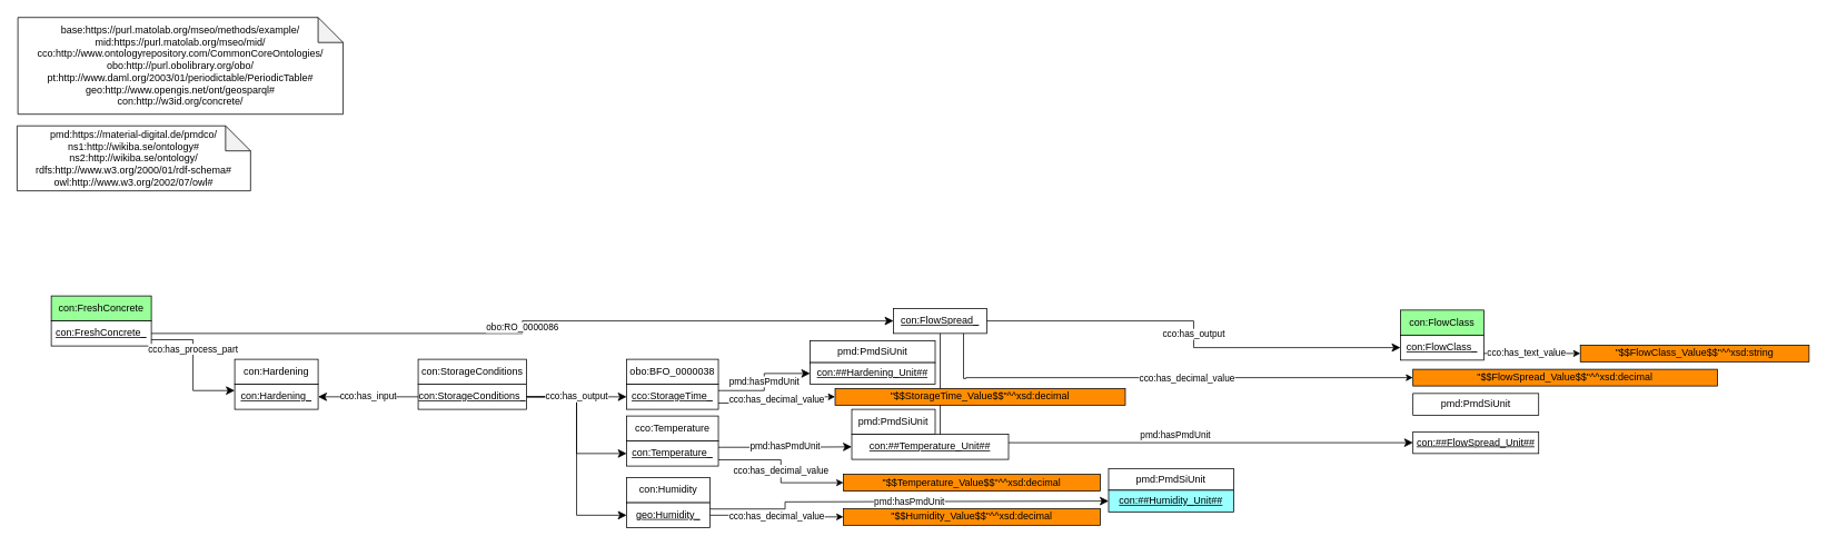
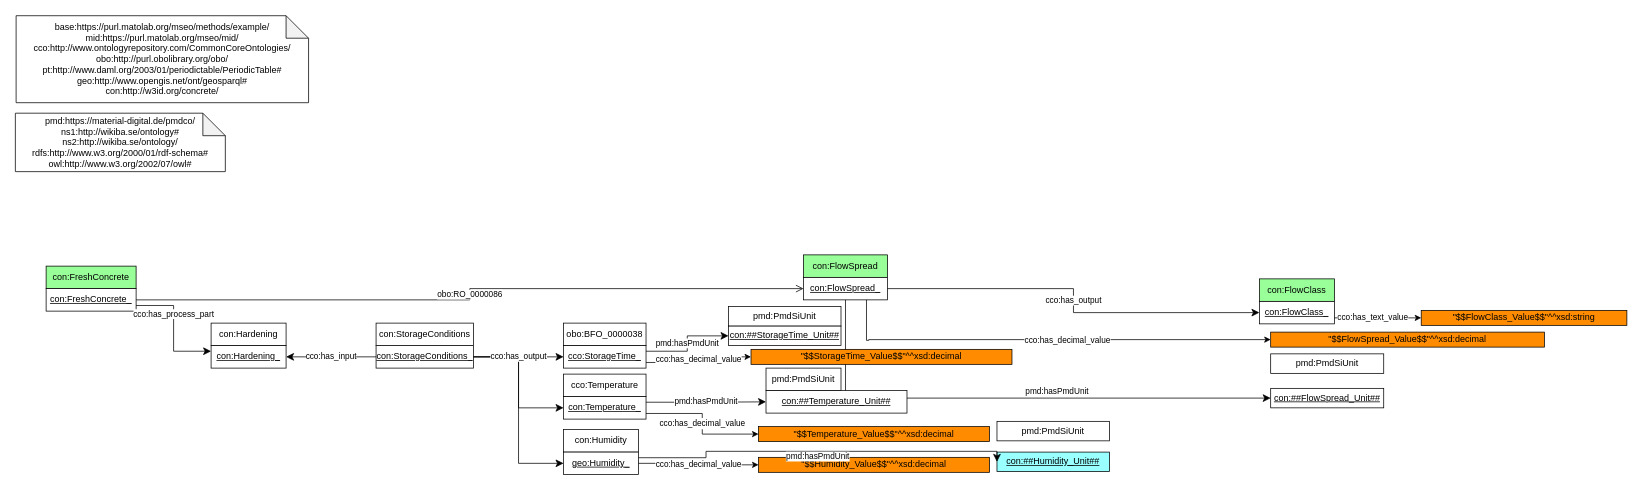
+ <mxCell id="4" value="&lt;font style=&quot;font-size: 12px&quot;&gt;con:FlowSpread&lt;/font&gt;" style="rounded=0;whiteSpace=wrap;html=1;snapToPoint=1;points=[[0.1,0],[0.2,0],[0.3,0],[0.4,0],[0.5,0],[0.6,0],[0.7,0],[0.8,0],[0.9,0],[0,0.1],[0,0.3],[0,0.5],[0,0.7],[0,0.9],[0.1,1],[0.2,1],[0.3,1],[0.4,1],[0.5,1],[0.6,1],[0.7,1],[0.8,1],[0.9,1],[1,0.1],[1,0.3],[1,0.5],[1,0.7],[1,0.9]];fontSize=11;fillColor=#99FF99;" parent="1" vertex="1"><mxGeometry x="1071" y="339" width="112" height="30" as="geometry" /></mxCell>
- <mxCell id="6" value="obo:RO_0000086" style="endArrow=classic;html=1;endSize=8;arcSize=0;entryX=0;entryY=0.5;entryDx=0;entryDy=0;edgeStyle=orthogonalEdgeStyle;exitX=1;exitY=0.5;exitDx=0;exitDy=0;fillColor=#FFFFFF;" parent="1" source="3" target="5" edge="1"><mxGeometry x="-1338" y="198" width="90" height="26" as="geometry"><mxPoint x="971" y="813" as="sourcePoint" /><mxPoint x="1071" y="395" as="targetPoint" /></mxGeometry></mxCell>
+ <mxCell id="6" value="obo:RO_0000086" style="endArrow=open;html=1;endSize=8;arcSize=0;entryX=0;entryY=0.5;entryDx=0;entryDy=0;edgeStyle=orthogonalEdgeStyle;exitX=1;exitY=0.5;exitDx=0;exitDy=0;fillColor=#FFFFFF;" parent="1" source="3" target="5" edge="1"><mxGeometry x="-1338" y="198" width="90" height="26" as="geometry"><mxPoint x="971" y="813" as="sourcePoint" /><mxPoint x="1071" y="395" as="targetPoint" /></mxGeometry></mxCell>
- <mxCell id="41" value="&lt;u&gt;con:##Hardening_Unit##&lt;/u&gt;" style="rounded=0;whiteSpace=wrap;html=1;fillColor=#FFFFFF;" parent="1" vertex="1"><mxGeometry x="971" y="434" width="150" height="26" as="geometry" /></mxCell>
+ <mxCell id="41" value="&lt;u&gt;con:##StorageTime_Unit##&lt;/u&gt;" style="rounded=0;whiteSpace=wrap;html=1;fillColor=#FFFFFF;" parent="1" vertex="1"><mxGeometry x="971" y="434" width="150" height="26" as="geometry" /></mxCell>
- <mxCell id="47" value="&lt;u&gt;con:##Humidity_Unit##&lt;/u&gt;" style="rounded=0;whiteSpace=wrap;html=1;fillColor=#99FFFF;" parent="1" vertex="1"><mxGeometry x="1329" y="587" width="150" height="26" as="geometry" /></mxCell>
+ <mxCell id="47" value="&lt;u&gt;con:##Humidity_Unit##&lt;/u&gt;" style="rounded=0;whiteSpace=wrap;html=1;fillColor=#99FFFF;" parent="1" vertex="1"><mxGeometry x="1329" y="602" width="150" height="26" as="geometry" /></mxCell>
